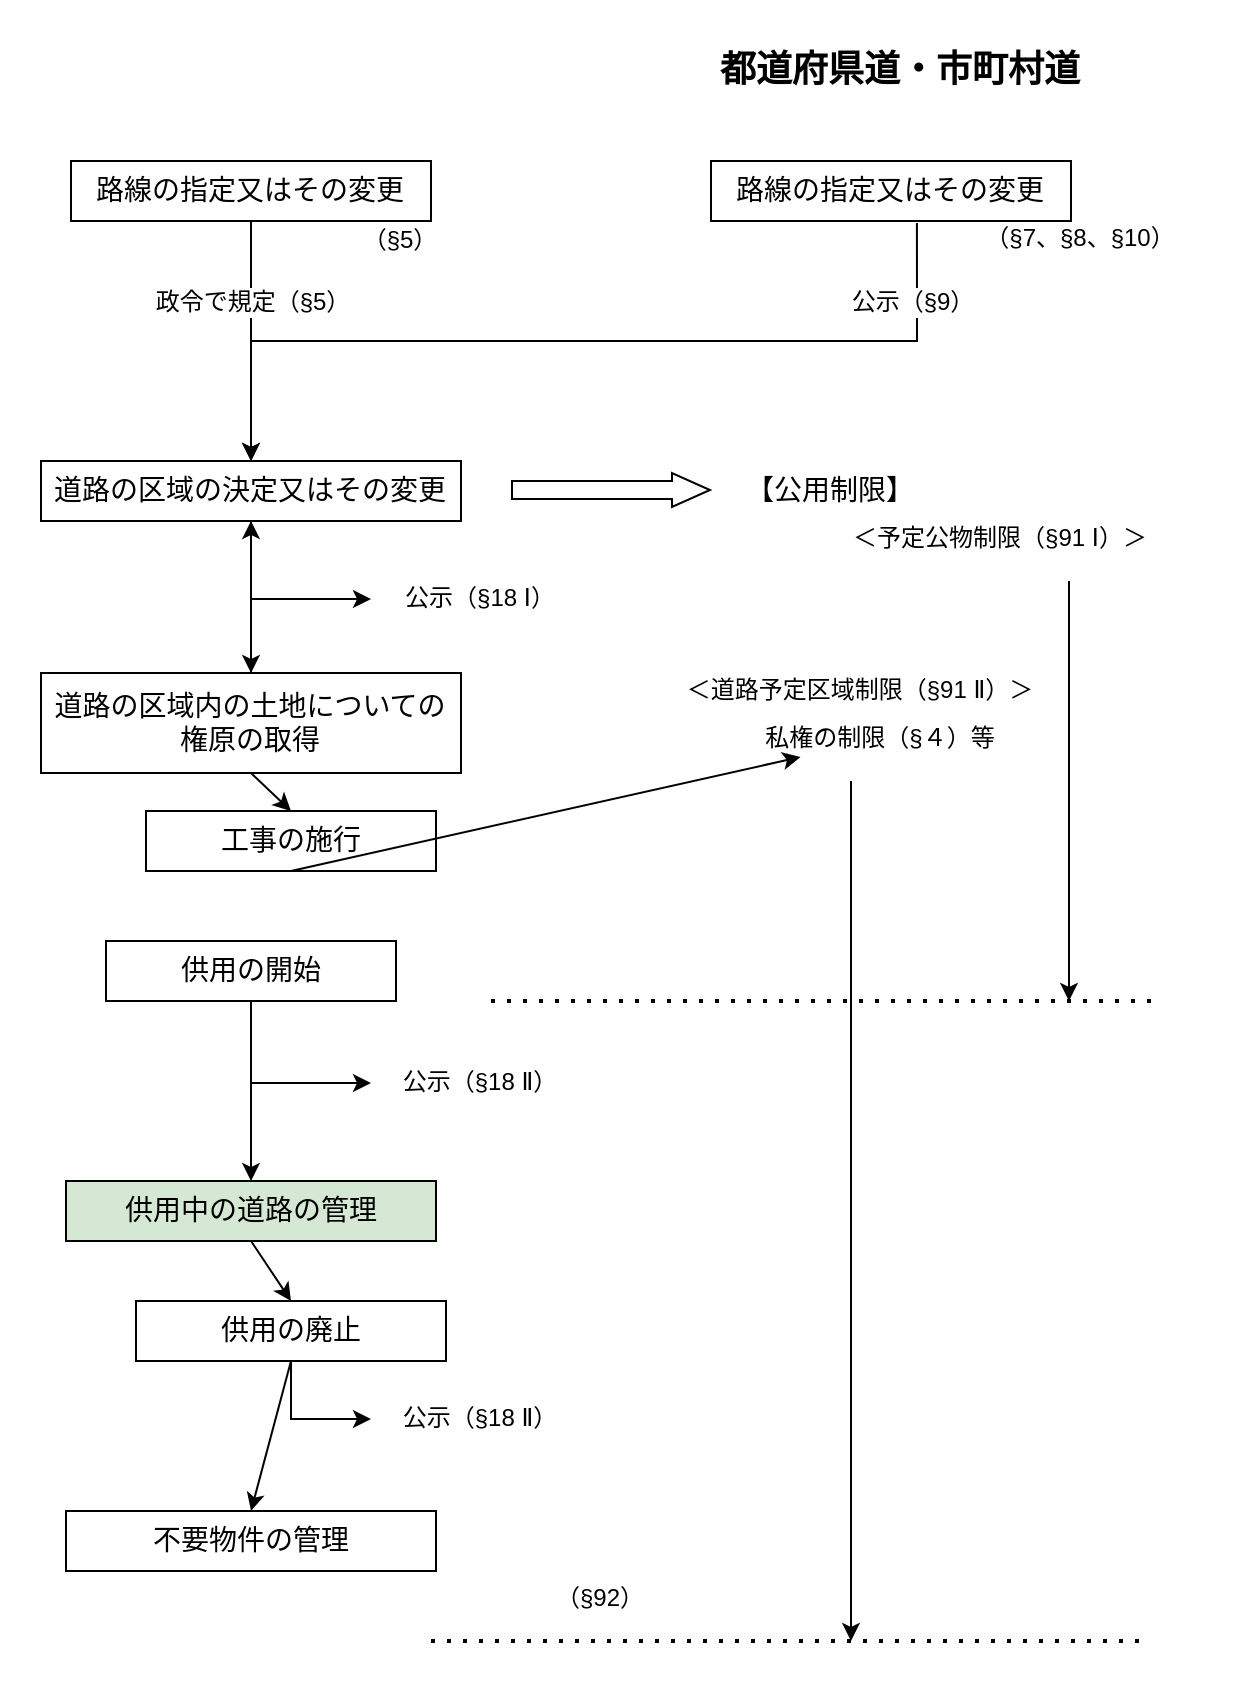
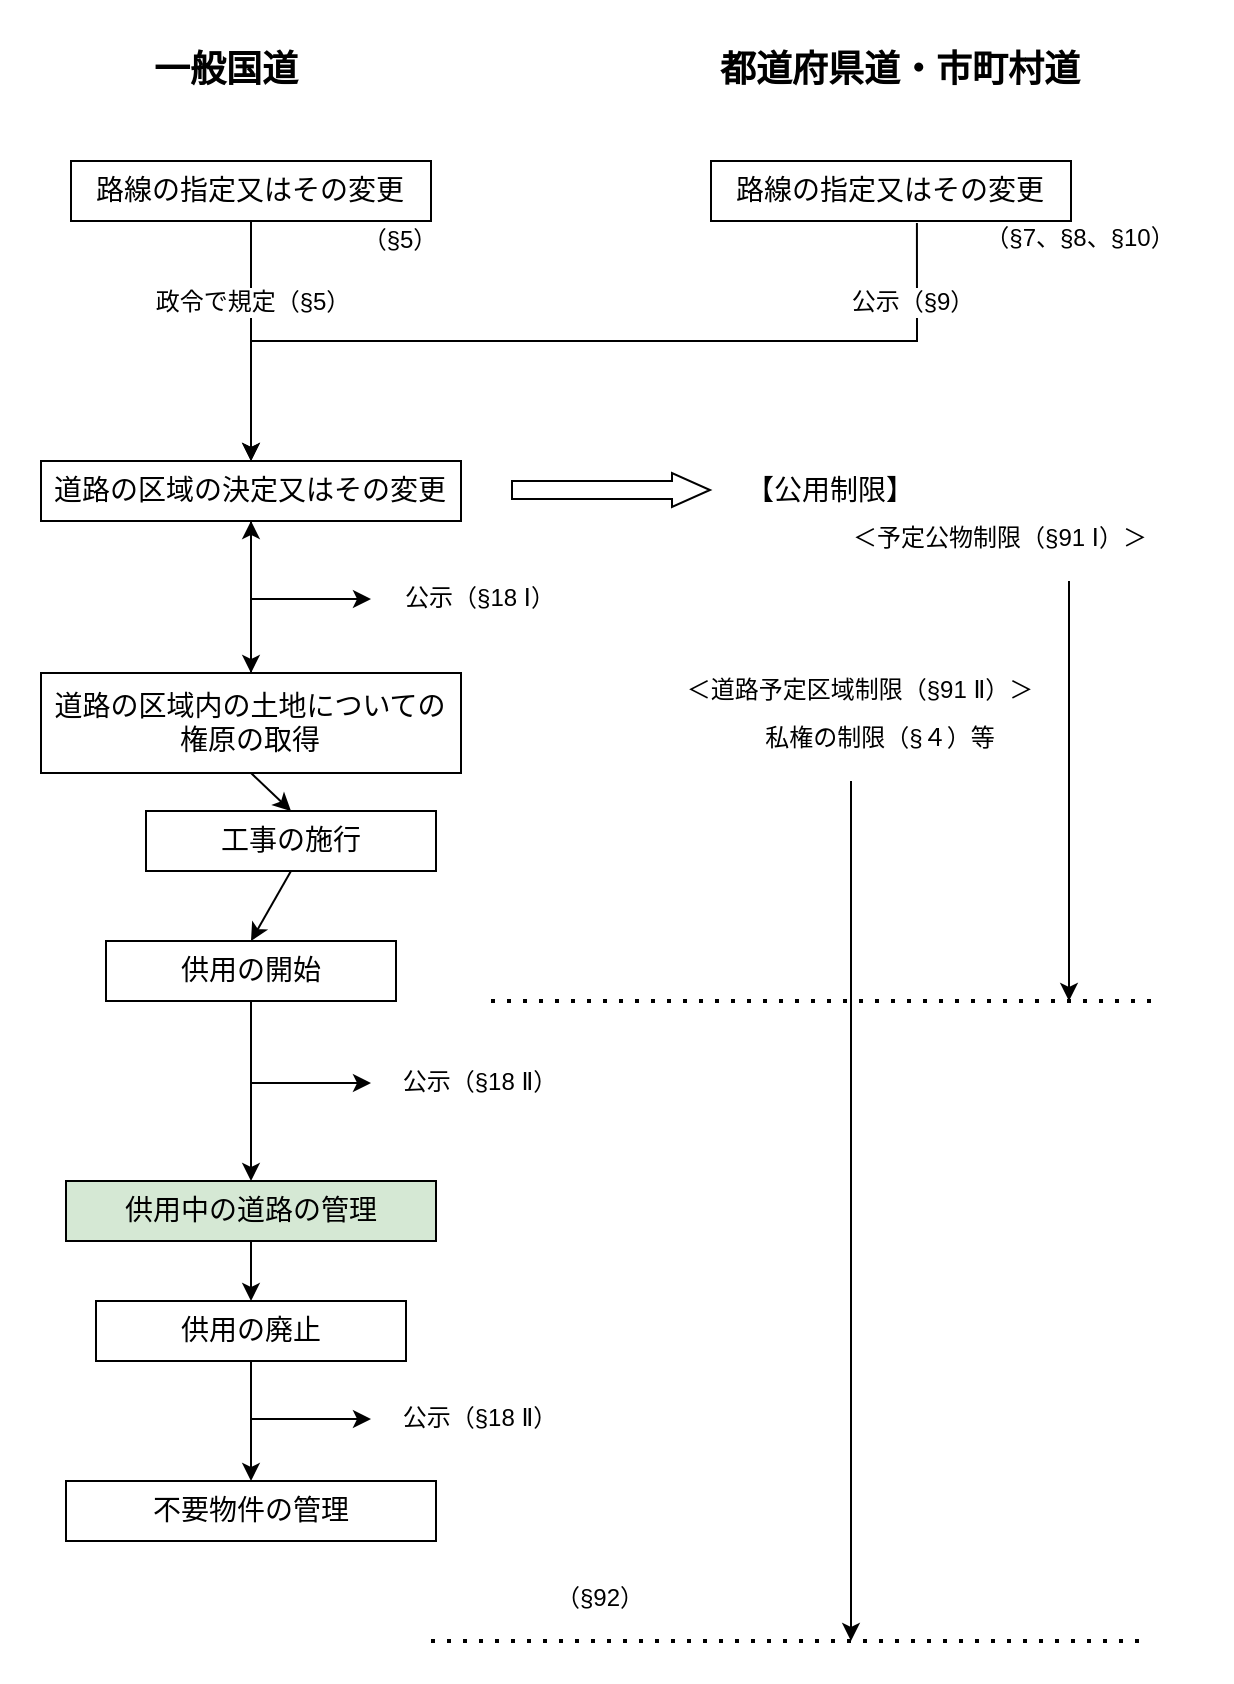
+ <mxCell id="2" value="一般国道" style="rounded=0;whiteSpace=wrap;html=1;fillColor=none;strokeColor=none;fontSize=18;fontStyle=1" vertex="1" parent="1"><mxGeometry x="52.5" y="20" width="120" height="30" as="geometry" /></mxCell>
- <mxCell id="29" value="" style="endArrow=classic;html=1;rounded=0;exitX=0.5;exitY=1;exitDx=0;exitDy=0;" edge="1" parent="1" source="9" target="24"><mxGeometry width="50" height="50" relative="1" as="geometry"><mxPoint x="135" y="396" as="sourcePoint" /><mxPoint x="135" y="450" as="targetPoint" /></mxGeometry></mxCell>
+ <mxCell id="29" value="" style="endArrow=classic;html=1;rounded=0;entryX=0.5;entryY=0;entryDx=0;entryDy=0;exitX=0.5;exitY=1;exitDx=0;exitDy=0;" edge="1" parent="1" source="9" target="10"><mxGeometry width="50" height="50" relative="1" as="geometry"><mxPoint x="135" y="396" as="sourcePoint" /><mxPoint x="135" y="450" as="targetPoint" /></mxGeometry></mxCell>
- <mxCell id="12" value="供用の廃止" style="rounded=0;whiteSpace=wrap;html=1;fontSize=14;" vertex="1" parent="1"><mxGeometry x="67.5" y="650" width="155" height="30" as="geometry" /></mxCell>
+ <mxCell id="12" value="供用の廃止" style="rounded=0;whiteSpace=wrap;html=1;fontSize=14;" vertex="1" parent="1"><mxGeometry x="47.5" y="650" width="155" height="30" as="geometry" /></mxCell>
- <mxCell id="13" value="不要物件の管理" style="rounded=0;whiteSpace=wrap;html=1;fontSize=14;" vertex="1" parent="1"><mxGeometry x="32.5" y="755" width="185" height="30" as="geometry" /></mxCell>
+ <mxCell id="13" value="不要物件の管理" style="rounded=0;whiteSpace=wrap;html=1;fontSize=14;" vertex="1" parent="1"><mxGeometry x="32.5" y="740" width="185" height="30" as="geometry" /></mxCell>
